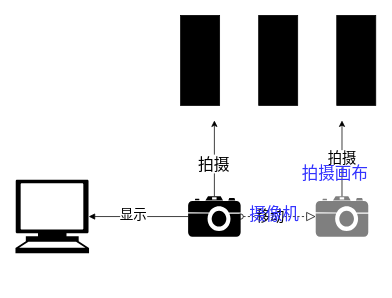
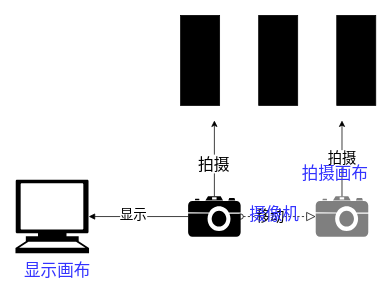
+ <mxCell id="15" value="&lt;font color=&quot;#3333ff&quot;&gt;显示画布&lt;/font&gt;" style="text;html=1;resizable=0;points=[];autosize=1;align=left;verticalAlign=top;spacingTop=-4;fontSize=22;" vertex="1" parent="1"><mxGeometry x="30" y="345" width="100" height="30" as="geometry" /></mxCell>
